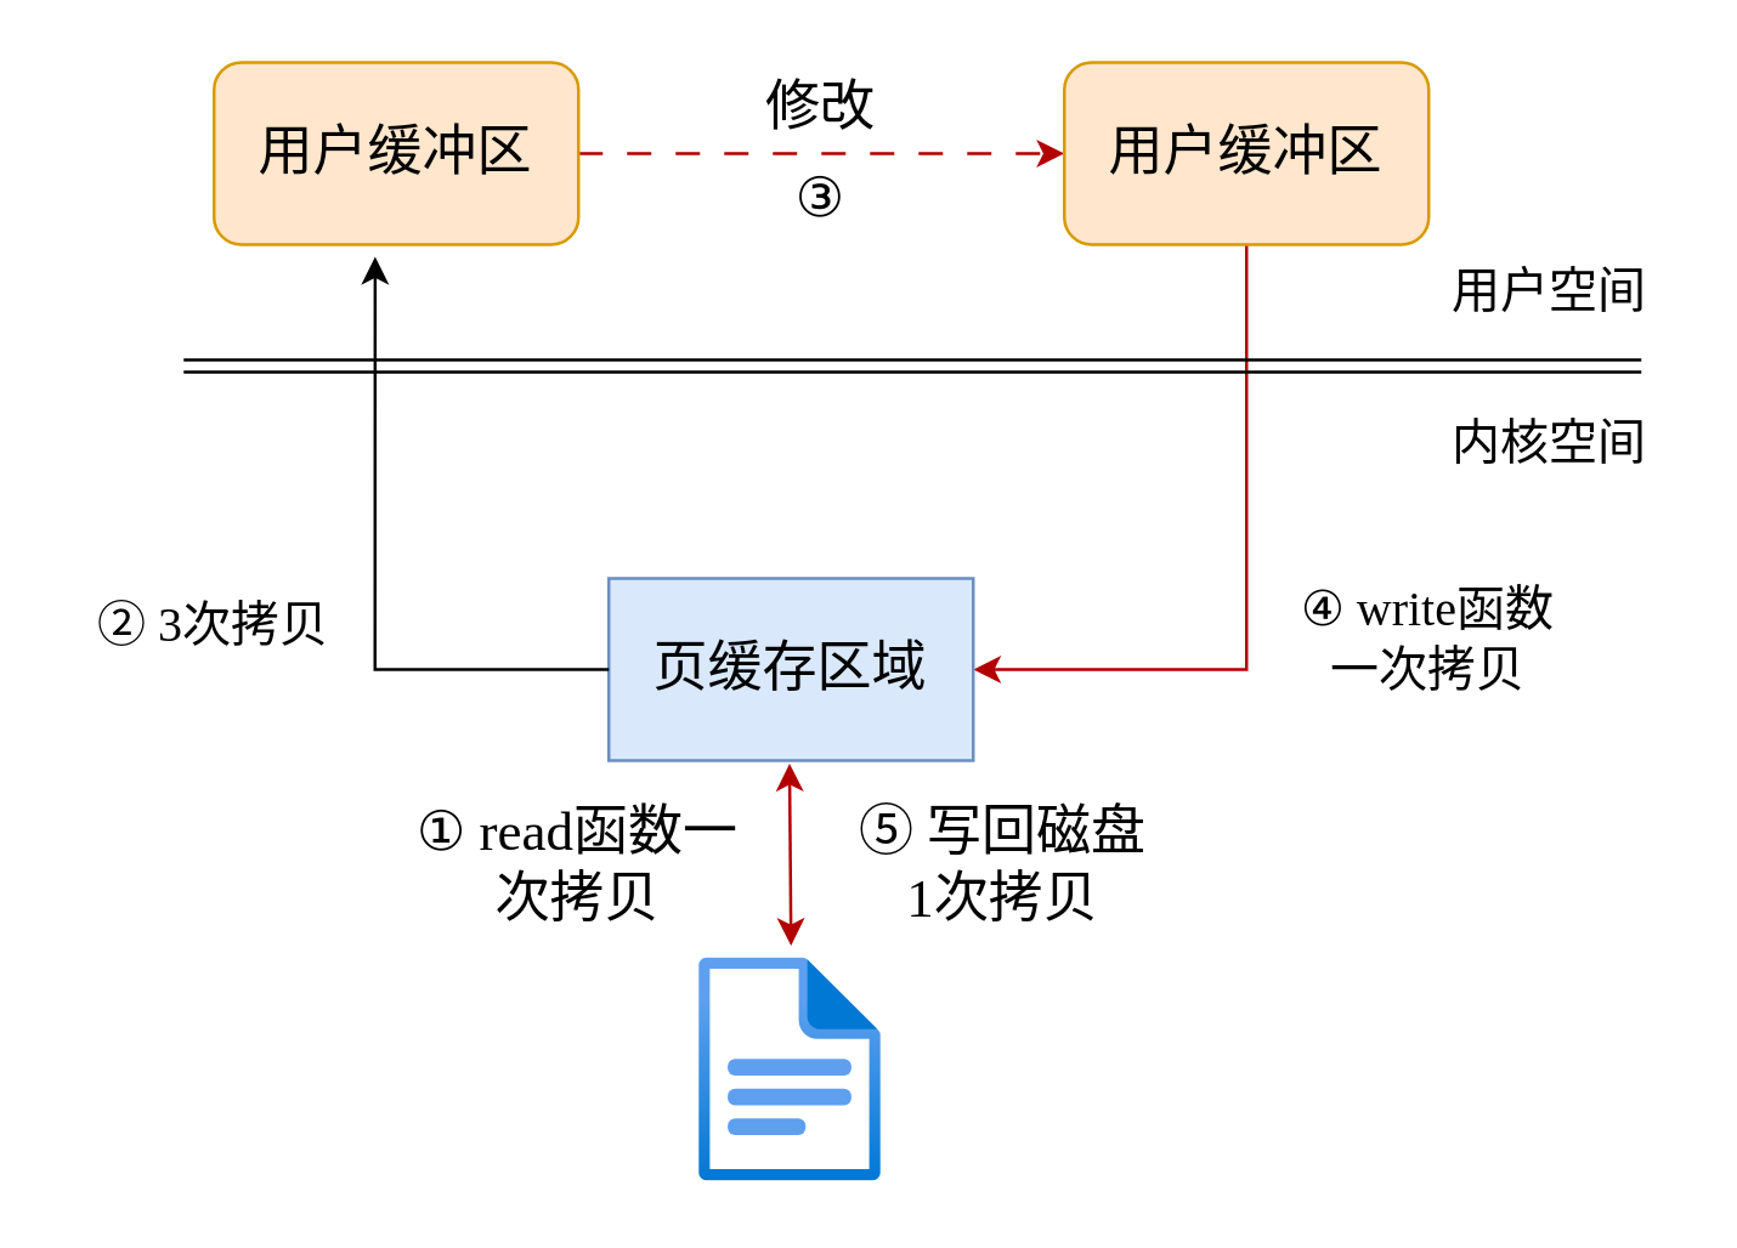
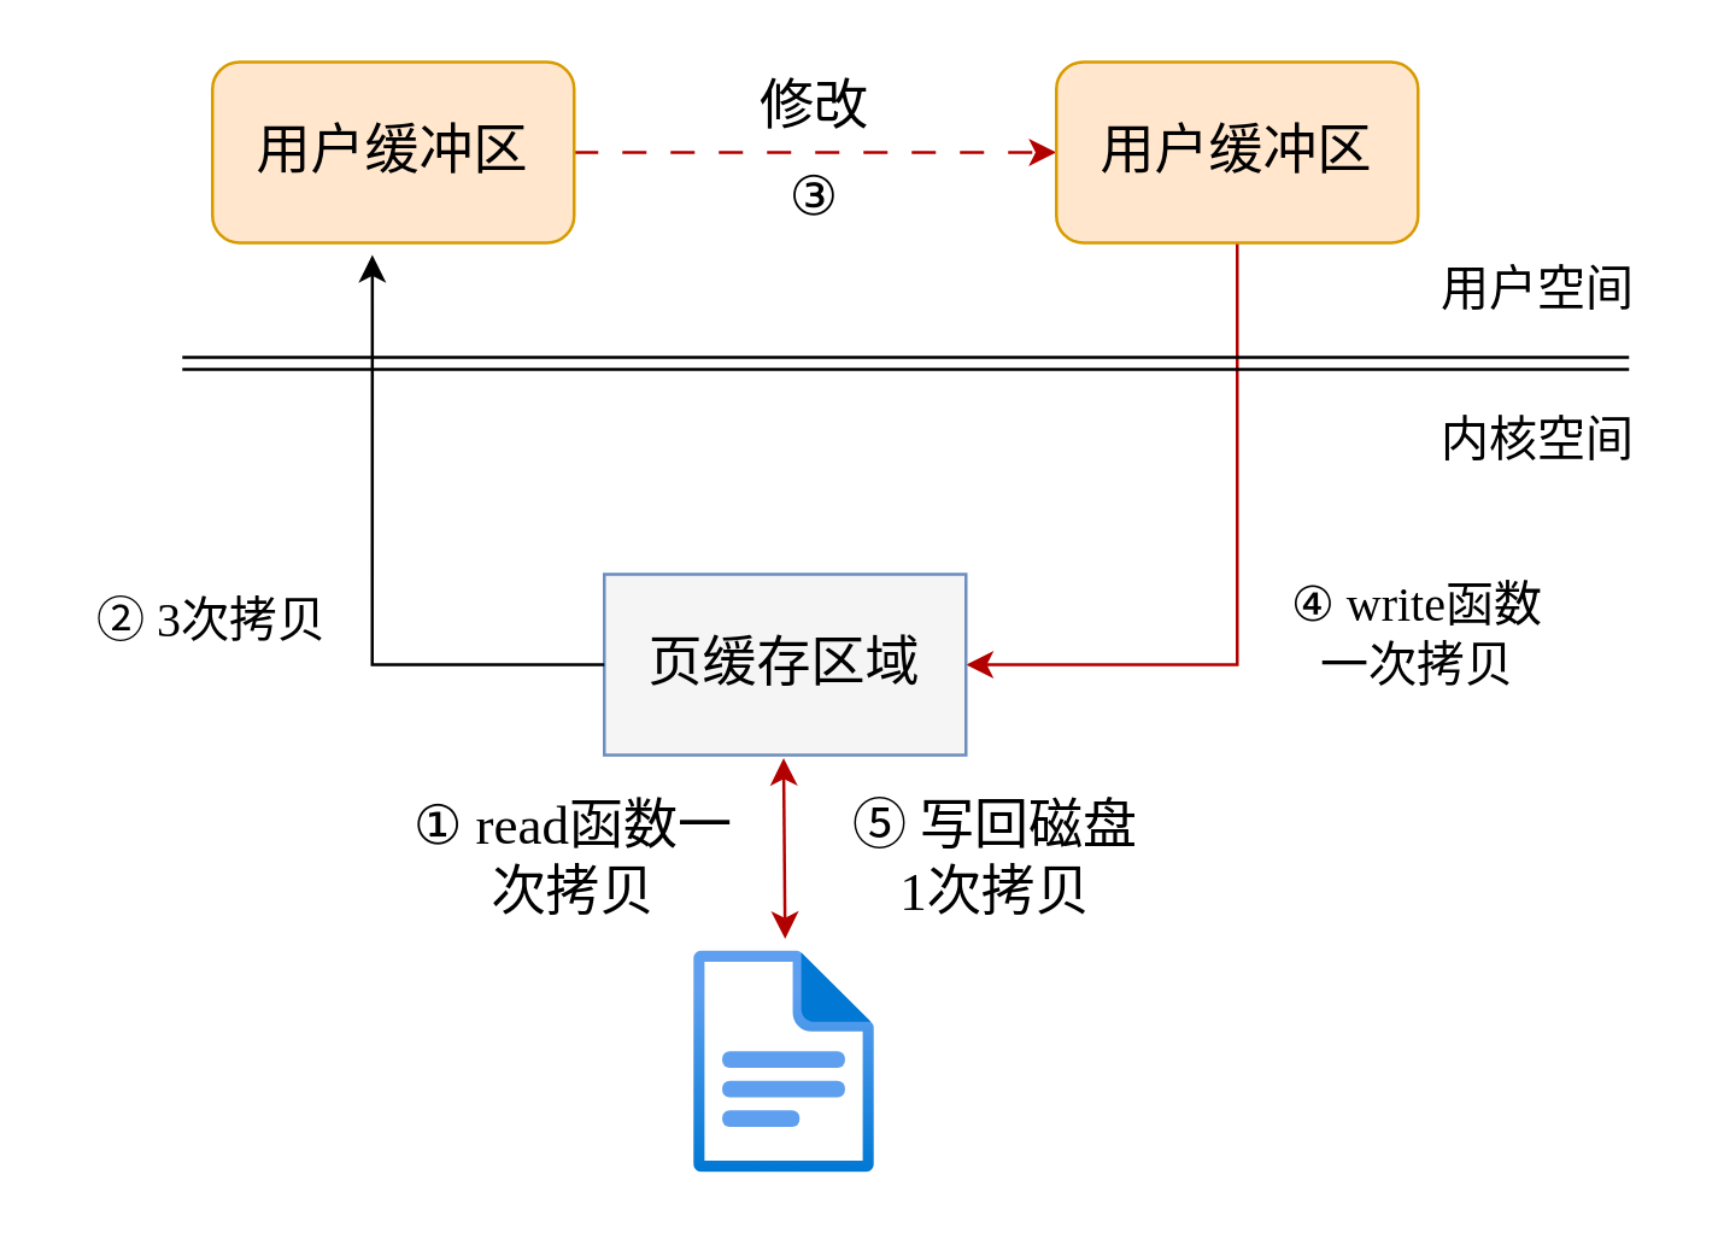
- <mxCell id="10" value="页缓存区域" style="rounded=0;whiteSpace=wrap;html=1;fillColor=#dae8fc;strokeColor=#6c8ebf;fontFamily=Times New Roman;fontSize=18;" parent="1" vertex="1"><mxGeometry x="200" y="190" width="120" height="60" as="geometry" /></mxCell>
+ <mxCell id="10" value="页缓存区域" style="rounded=0;whiteSpace=wrap;html=1;fillColor=#f5f5f5;strokeColor=#6c8ebf;fontFamily=Times New Roman;fontSize=18;" parent="1" vertex="1"><mxGeometry x="200" y="190" width="120" height="60" as="geometry" /></mxCell>
